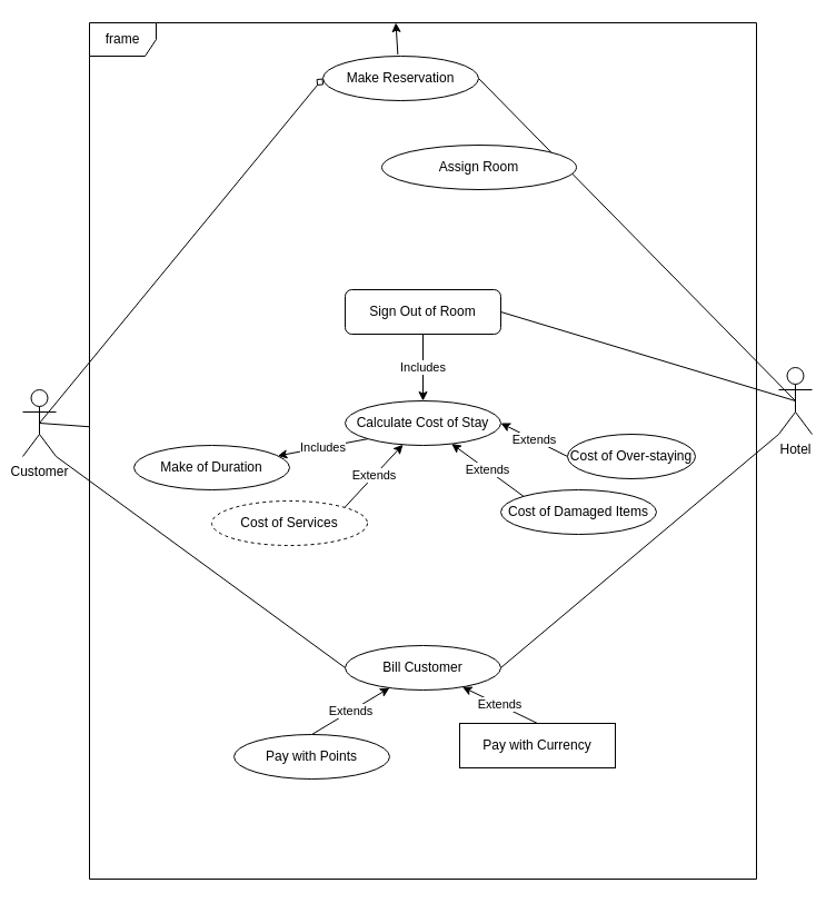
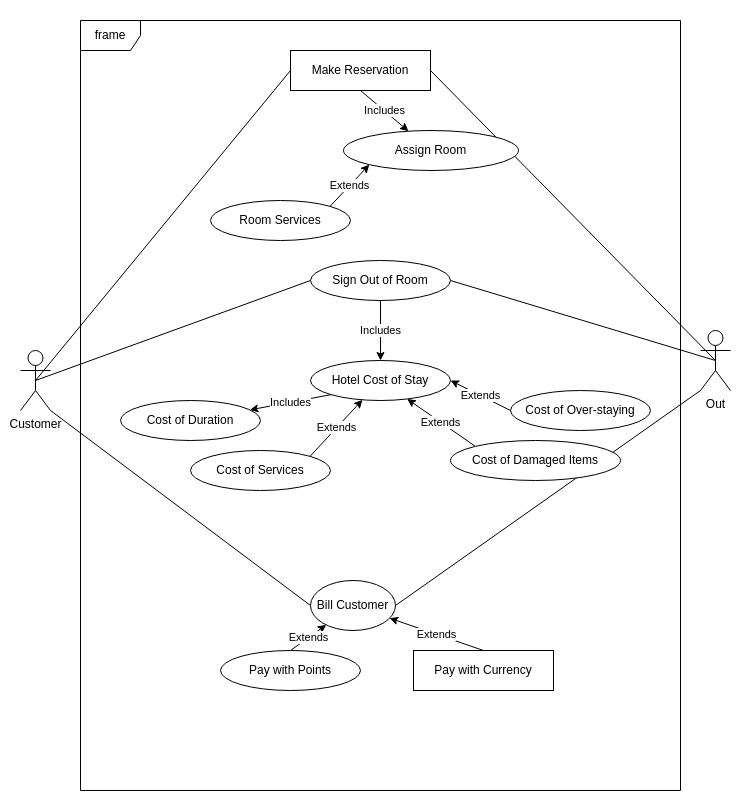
- <mxCell id="10" value="Includes" style="edgeStyle=none;rounded=0;orthogonalLoop=1;jettySize=auto;html=1;exitX=0.5;exitY=1;exitDx=0;exitDy=0;labelBackgroundColor=default;fontColor=default;startArrow=none;startFill=0;endArrow=classic;endFill=1;strokeColor=default;" edge="1" parent="1" source="11" target="2"><mxGeometry relative="1" as="geometry" /></mxCell>
+ <mxCell id="10" value="Includes" style="edgeStyle=none;rounded=0;orthogonalLoop=1;jettySize=auto;html=1;exitX=0.5;exitY=1;exitDx=0;exitDy=0;labelBackgroundColor=default;fontColor=default;startArrow=none;startFill=0;endArrow=classic;endFill=1;strokeColor=default;" edge="1" parent="1" source="11" target="12"><mxGeometry relative="1" as="geometry" /></mxCell>
- <mxCell id="11" value="Make Reservation" style="ellipse;whiteSpace=wrap;html=1;fontColor=default;strokeColor=default;fillColor=default;" vertex="1" parent="1"><mxGeometry x="290" y="50" width="140" height="40" as="geometry" /></mxCell>
+ <mxCell id="11" value="Make Reservation" style="whiteSpace=wrap;html=1;fontColor=default;strokeColor=default;fillColor=default;rounded=0;" vertex="1" parent="1"><mxGeometry x="290" y="50" width="140" height="40" as="geometry" /></mxCell>
- <mxCell id="3" style="rounded=0;orthogonalLoop=1;jettySize=auto;html=1;exitX=0.5;exitY=0.5;exitDx=0;exitDy=0;exitPerimeter=0;entryX=0;entryY=0.5;entryDx=0;entryDy=0;fontColor=default;strokeColor=default;labelBackgroundColor=default;endArrow=diamond;endFill=0;" edge="1" parent="1" source="6" target="11"><mxGeometry relative="1" as="geometry" /></mxCell>
+ <mxCell id="3" style="rounded=0;orthogonalLoop=1;jettySize=auto;html=1;exitX=0.5;exitY=0.5;exitDx=0;exitDy=0;exitPerimeter=0;entryX=0;entryY=0.5;entryDx=0;entryDy=0;fontColor=default;strokeColor=default;labelBackgroundColor=default;endArrow=none;endFill=0;" edge="1" parent="1" source="6" target="11"><mxGeometry relative="1" as="geometry" /></mxCell>
+ <mxCell id="16" value="Extends" style="edgeStyle=none;rounded=0;orthogonalLoop=1;jettySize=auto;html=1;exitX=1;exitY=0;exitDx=0;exitDy=0;entryX=0;entryY=1;entryDx=0;entryDy=0;labelBackgroundColor=default;fontColor=default;startArrow=none;startFill=0;endArrow=classic;endFill=1;strokeColor=default;" edge="1" parent="1" source="17" target="12"><mxGeometry relative="1" as="geometry" /></mxCell>
+ <mxCell id="17" value="Room Services" style="ellipse;whiteSpace=wrap;html=1;fontColor=default;strokeColor=default;fillColor=default;" vertex="1" parent="1"><mxGeometry x="210" y="200" width="140" height="40" as="geometry" /></mxCell>
- <mxCell id="15" value="Sign Out of Room" style="whiteSpace=wrap;html=1;fontColor=default;strokeColor=default;fillColor=default;rounded=1;" vertex="1" parent="1"><mxGeometry x="310" y="260" width="140" height="40" as="geometry" /></mxCell>
+ <mxCell id="15" value="Sign Out of Room" style="ellipse;whiteSpace=wrap;html=1;fontColor=default;strokeColor=default;fillColor=default;" vertex="1" parent="1"><mxGeometry x="310" y="260" width="140" height="40" as="geometry" /></mxCell>
- <mxCell id="19" value="Calculate Cost of Stay" style="ellipse;whiteSpace=wrap;html=1;fontColor=default;strokeColor=default;fillColor=default;" vertex="1" parent="1"><mxGeometry x="310" y="360" width="140" height="40" as="geometry" /></mxCell>
+ <mxCell id="19" value="Hotel Cost of Stay" style="ellipse;whiteSpace=wrap;html=1;fontColor=default;strokeColor=default;fillColor=default;" vertex="1" parent="1"><mxGeometry x="310" y="360" width="140" height="40" as="geometry" /></mxCell>
- <mxCell id="4" style="edgeStyle=none;rounded=0;orthogonalLoop=1;jettySize=auto;html=1;exitX=0.5;exitY=0.5;exitDx=0;exitDy=0;exitPerimeter=0;labelBackgroundColor=default;fontColor=default;startArrow=none;startFill=0;endArrow=none;endFill=0;strokeColor=default;" edge="1" parent="1" source="6" target="2"><mxGeometry relative="1" as="geometry" /></mxCell>
+ <mxCell id="4" style="edgeStyle=none;rounded=0;orthogonalLoop=1;jettySize=auto;html=1;exitX=0.5;exitY=0.5;exitDx=0;exitDy=0;exitPerimeter=0;entryX=0;entryY=0.5;entryDx=0;entryDy=0;labelBackgroundColor=default;fontColor=default;startArrow=none;startFill=0;endArrow=none;endFill=0;strokeColor=default;" edge="1" parent="1" source="6" target="15"><mxGeometry relative="1" as="geometry" /></mxCell>
- <mxCell id="9" value="Hotel" style="shape=umlActor;verticalLabelPosition=bottom;verticalAlign=top;html=1;fontColor=default;strokeColor=default;fillColor=default;" vertex="1" parent="1"><mxGeometry x="700" y="330" width="30" height="60" as="geometry" /></mxCell>
+ <mxCell id="9" value="Out" style="shape=umlActor;verticalLabelPosition=bottom;verticalAlign=top;html=1;fontColor=default;strokeColor=default;fillColor=default;" vertex="1" parent="1"><mxGeometry x="700" y="330" width="30" height="60" as="geometry" /></mxCell>
- <mxCell id="26" value="Cost of Over-staying" style="ellipse;whiteSpace=wrap;html=1;fontColor=default;strokeColor=default;fillColor=default;" vertex="1" parent="1"><mxGeometry x="510" y="390" width="115" height="40" as="geometry" /></mxCell>
+ <mxCell id="26" value="Cost of Over-staying" style="ellipse;whiteSpace=wrap;html=1;fontColor=default;strokeColor=default;fillColor=default;" vertex="1" parent="1"><mxGeometry x="510" y="390" width="140" height="40" as="geometry" /></mxCell>
- <mxCell id="20" value="Make of Duration" style="ellipse;whiteSpace=wrap;html=1;fontColor=default;strokeColor=default;fillColor=default;" vertex="1" parent="1"><mxGeometry x="120" y="400" width="140" height="40" as="geometry" /></mxCell>
+ <mxCell id="20" value="Cost of Duration" style="ellipse;whiteSpace=wrap;html=1;fontColor=default;strokeColor=default;fillColor=default;" vertex="1" parent="1"><mxGeometry x="120" y="400" width="140" height="40" as="geometry" /></mxCell>
- <mxCell id="24" value="Cost of Damaged Items" style="ellipse;whiteSpace=wrap;html=1;fontColor=default;strokeColor=default;fillColor=default;" vertex="1" parent="1"><mxGeometry x="450" y="440" width="140" height="40" as="geometry" /></mxCell>
+ <mxCell id="24" value="Cost of Damaged Items" style="ellipse;whiteSpace=wrap;html=1;fontColor=default;strokeColor=default;fillColor=default;" vertex="1" parent="1"><mxGeometry x="450" y="440" width="170" height="40" as="geometry" /></mxCell>
- <mxCell id="22" value="Cost of Services" style="ellipse;whiteSpace=wrap;html=1;fontColor=default;strokeColor=default;fillColor=default;dashed=1;" vertex="1" parent="1"><mxGeometry x="190" y="450" width="140" height="40" as="geometry" /></mxCell>
+ <mxCell id="22" value="Cost of Services" style="ellipse;whiteSpace=wrap;html=1;fontColor=default;strokeColor=default;fillColor=default;" vertex="1" parent="1"><mxGeometry x="190" y="450" width="140" height="40" as="geometry" /></mxCell>
- <mxCell id="27" value="Bill Customer" style="ellipse;whiteSpace=wrap;html=1;fontColor=default;strokeColor=default;fillColor=default;" vertex="1" parent="1"><mxGeometry x="310" y="580" width="140" height="40" as="geometry" /></mxCell>
+ <mxCell id="27" value="Bill Customer" style="ellipse;whiteSpace=wrap;html=1;fontColor=default;strokeColor=default;fillColor=default;" vertex="1" parent="1"><mxGeometry x="310" y="580" width="85" height="50" as="geometry" /></mxCell>
- <mxCell id="29" value="Pay with Points" style="ellipse;whiteSpace=wrap;html=1;fontColor=default;strokeColor=default;fillColor=default;" vertex="1" parent="1"><mxGeometry x="210" y="660" width="140" height="40" as="geometry" /></mxCell>
+ <mxCell id="29" value="Pay with Points" style="ellipse;whiteSpace=wrap;html=1;fontColor=default;strokeColor=default;fillColor=default;" vertex="1" parent="1"><mxGeometry x="220" y="650" width="140" height="40" as="geometry" /></mxCell>
